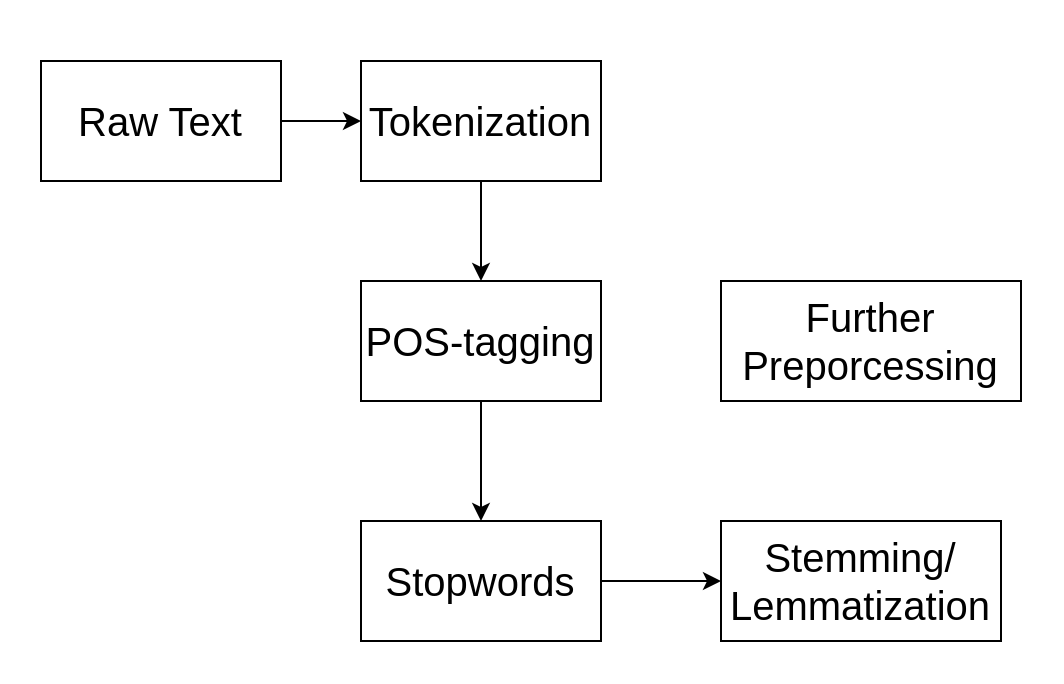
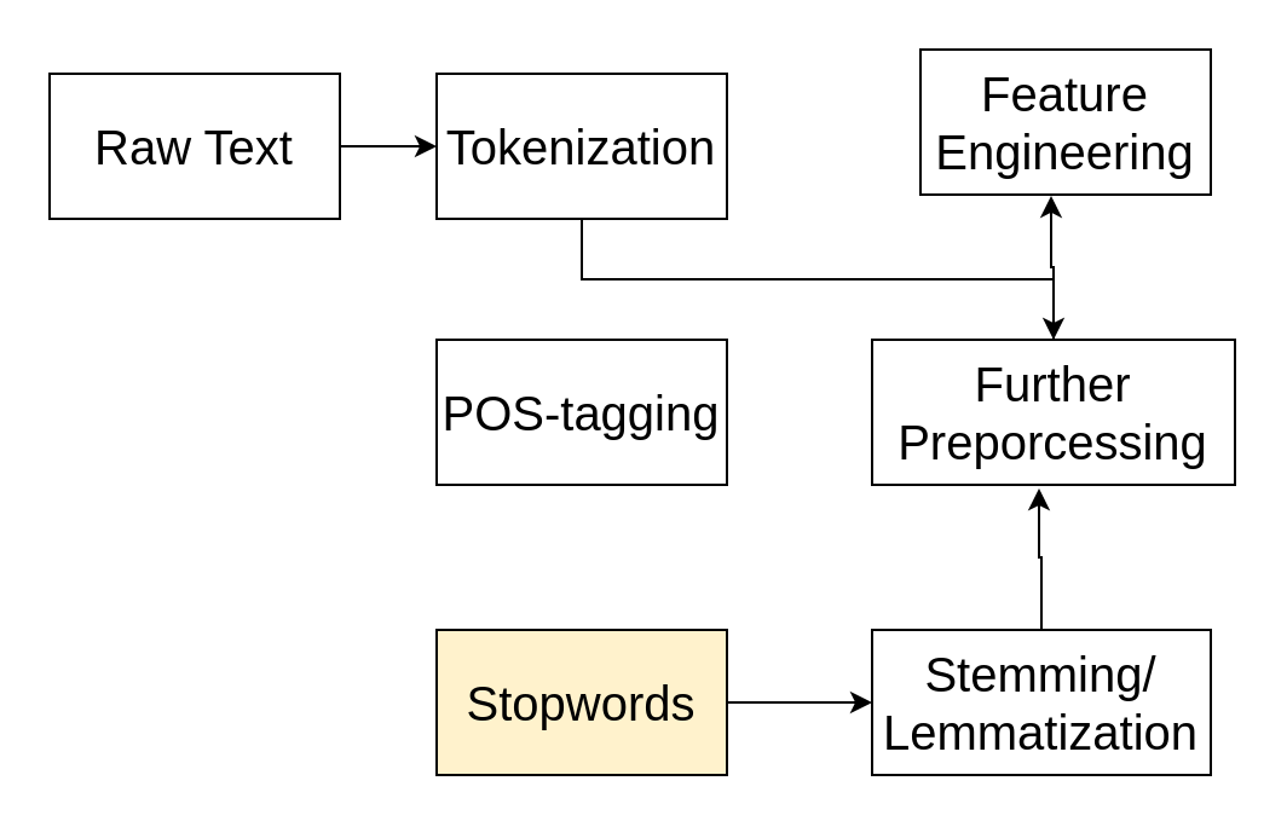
+ <mxCell id="14" value="Feature Engineering" style="rounded=0;whiteSpace=wrap;html=1;fontSize=20;" vertex="1" parent="1"><mxGeometry x="380" y="20" width="120" height="60" as="geometry" /></mxCell>
+ <mxCell id="12" style="edgeStyle=orthogonalEdgeStyle;rounded=0;orthogonalLoop=1;jettySize=auto;html=1;exitX=0.5;exitY=0;exitDx=0;exitDy=0;fontSize=20;entryX=0.45;entryY=1.008;entryDx=0;entryDy=0;entryPerimeter=0;" edge="1" parent="1" source="13" target="14"><mxGeometry relative="1" as="geometry"><mxPoint x="435" y="90" as="targetPoint" /></mxGeometry></mxCell>
- <mxCell id="4" style="edgeStyle=orthogonalEdgeStyle;rounded=0;orthogonalLoop=1;jettySize=auto;html=1;exitX=0.5;exitY=1;exitDx=0;exitDy=0;entryX=0.5;entryY=0;entryDx=0;entryDy=0;fontSize=20;" edge="1" parent="1" source="5" target="9"><mxGeometry relative="1" as="geometry" /></mxCell>
+ <mxCell id="4" style="edgeStyle=orthogonalEdgeStyle;rounded=0;orthogonalLoop=1;jettySize=auto;html=1;exitX=0.5;exitY=1;exitDx=0;exitDy=0;fontSize=20;" edge="1" parent="1" source="5" target="13"><mxGeometry relative="1" as="geometry" /></mxCell>
- <mxCell id="8" style="edgeStyle=orthogonalEdgeStyle;rounded=0;orthogonalLoop=1;jettySize=auto;html=1;exitX=0.5;exitY=1;exitDx=0;exitDy=0;entryX=0.5;entryY=0;entryDx=0;entryDy=0;fontSize=20;" edge="1" parent="1" source="9" target="7"><mxGeometry relative="1" as="geometry" /></mxCell>
+ <mxCell id="10" style="edgeStyle=orthogonalEdgeStyle;rounded=0;orthogonalLoop=1;jettySize=auto;html=1;exitX=0.5;exitY=0;exitDx=0;exitDy=0;entryX=0.46;entryY=1.025;entryDx=0;entryDy=0;entryPerimeter=0;fontSize=20;" edge="1" parent="1" source="11" target="13"><mxGeometry relative="1" as="geometry" /></mxCell>
- <mxCell id="7" value="Stopwords" style="rounded=0;whiteSpace=wrap;html=1;fontSize=20;" vertex="1" parent="1"><mxGeometry x="180" y="260" width="120" height="60" as="geometry" /></mxCell>
+ <mxCell id="7" value="Stopwords" style="rounded=0;whiteSpace=wrap;html=1;fontSize=20;fillColor=#fff2cc;" vertex="1" parent="1"><mxGeometry x="180" y="260" width="120" height="60" as="geometry" /></mxCell>
